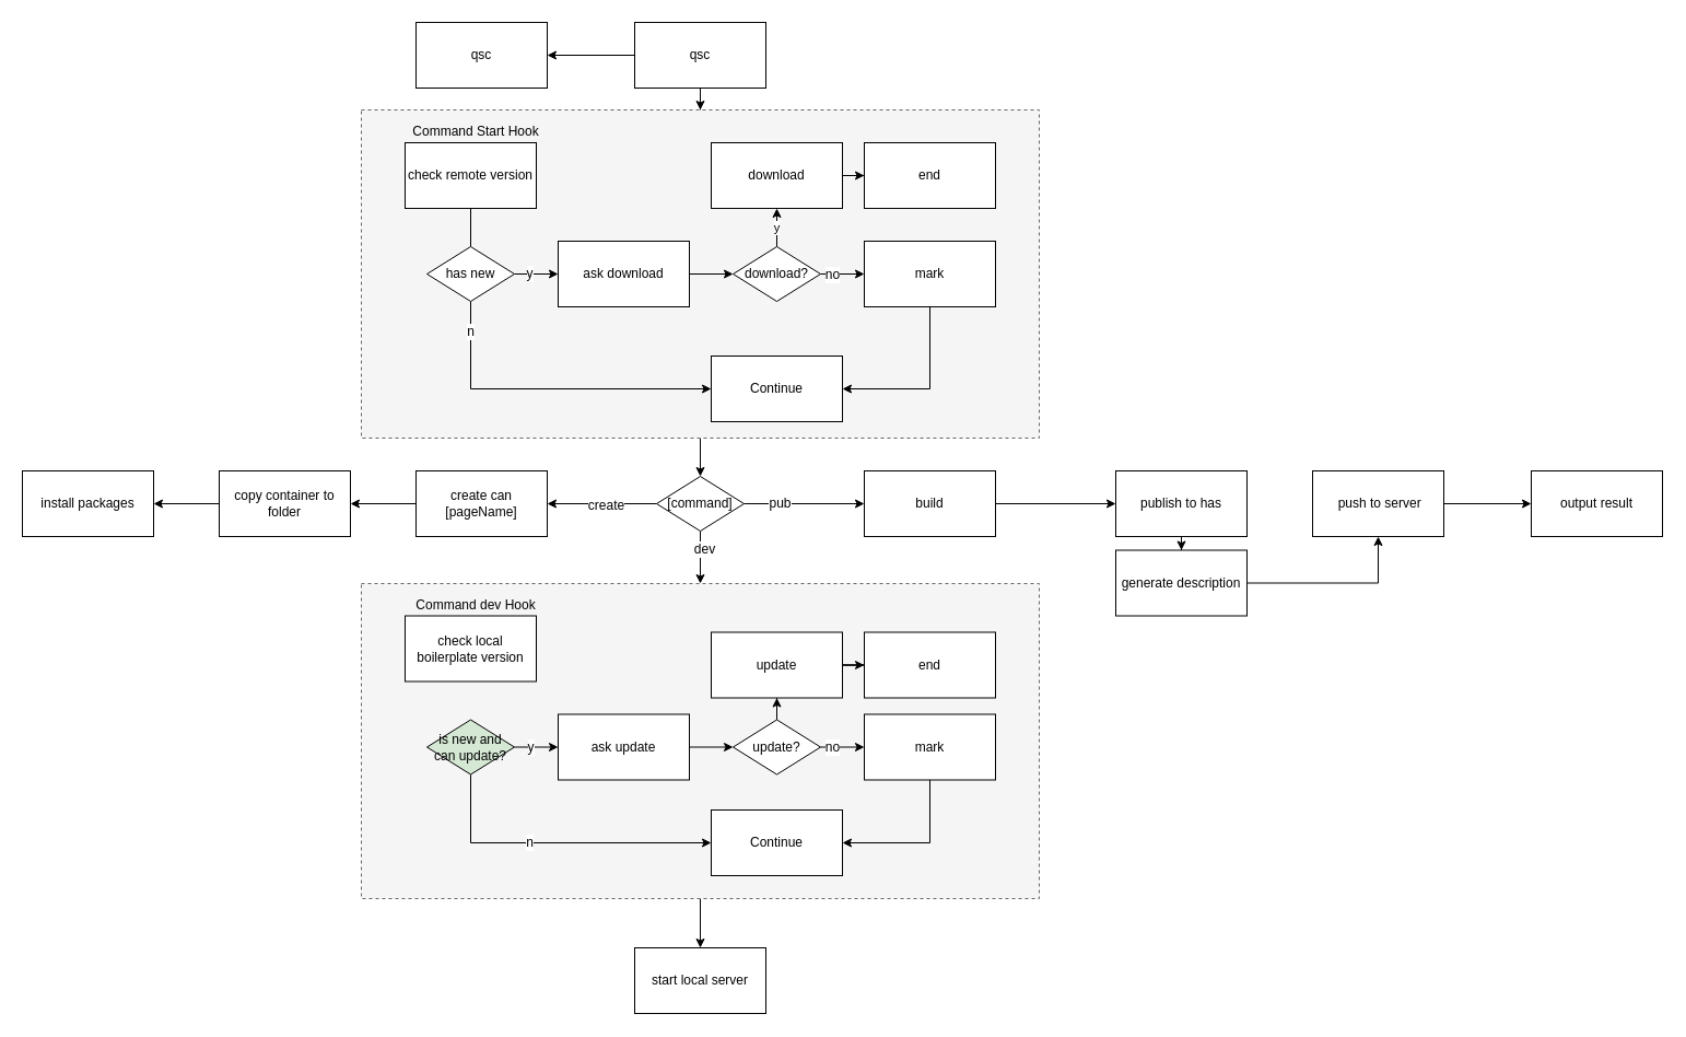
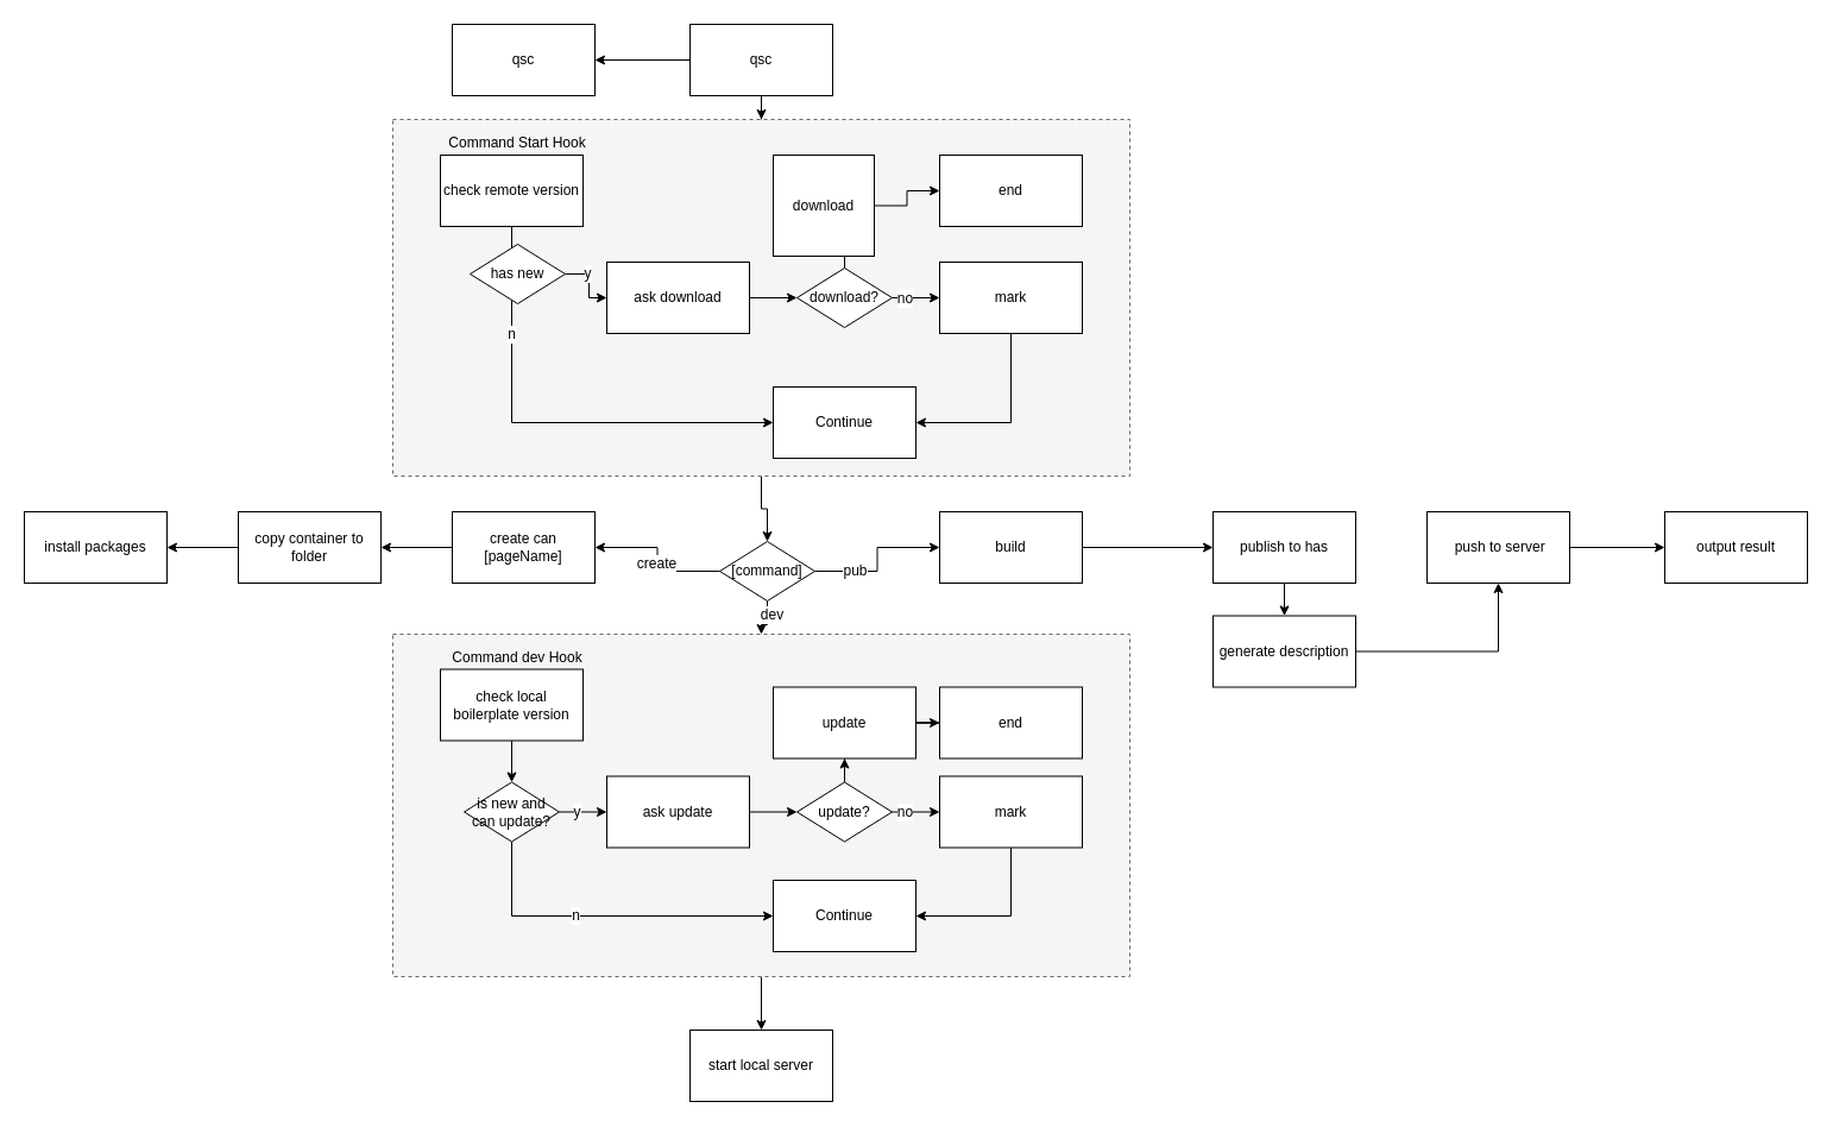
- <mxCell id="36" value="download" style="rounded=0;whiteSpace=wrap;html=1;" vertex="1" parent="1"><mxGeometry x="650" y="130" width="120" height="60" as="geometry" /></mxCell>
+ <mxCell id="36" value="download" style="rounded=0;whiteSpace=wrap;html=1;" vertex="1" parent="1"><mxGeometry x="650" y="130" width="85" height="85" as="geometry" /></mxCell>
- <mxCell id="26" value="has new" style="rhombus;whiteSpace=wrap;html=1;" vertex="1" parent="1"><mxGeometry x="390" y="225" width="80" height="50" as="geometry" /></mxCell>
+ <mxCell id="26" value="has new" style="rhombus;whiteSpace=wrap;html=1;" vertex="1" parent="1"><mxGeometry x="395" y="205" width="80" height="50" as="geometry" /></mxCell>
- <mxCell id="15" value="[command]" style="rhombus;whiteSpace=wrap;html=1;" vertex="1" parent="1"><mxGeometry x="600" y="435" width="80" height="50" as="geometry" /></mxCell>
+ <mxCell id="15" value="[command]" style="rhombus;whiteSpace=wrap;html=1;" vertex="1" parent="1"><mxGeometry x="605" y="455" width="80" height="50" as="geometry" /></mxCell>
- <mxCell id="68" value="generate description" style="rounded=0;whiteSpace=wrap;html=1;" vertex="1" parent="1"><mxGeometry x="1020" y="502.5" width="120" height="60" as="geometry" /></mxCell>
+ <mxCell id="68" value="generate description" style="rounded=0;whiteSpace=wrap;html=1;" vertex="1" parent="1"><mxGeometry x="1020" y="517.5" width="120" height="60" as="geometry" /></mxCell>
+ <mxCell id="40" style="edgeStyle=orthogonalEdgeStyle;rounded=0;orthogonalLoop=1;jettySize=auto;html=1;" edge="1" parent="1" source="41" target="46"><mxGeometry relative="1" as="geometry" /></mxCell>
- <mxCell id="46" value="is new and can update?" style="rhombus;whiteSpace=wrap;html=1;fillColor=#d5e8d4;" vertex="1" parent="1"><mxGeometry x="390" y="657.5" width="80" height="50" as="geometry" /></mxCell>
+ <mxCell id="46" value="is new and can update?" style="rhombus;whiteSpace=wrap;html=1;" vertex="1" parent="1"><mxGeometry x="390" y="657.5" width="80" height="50" as="geometry" /></mxCell>
